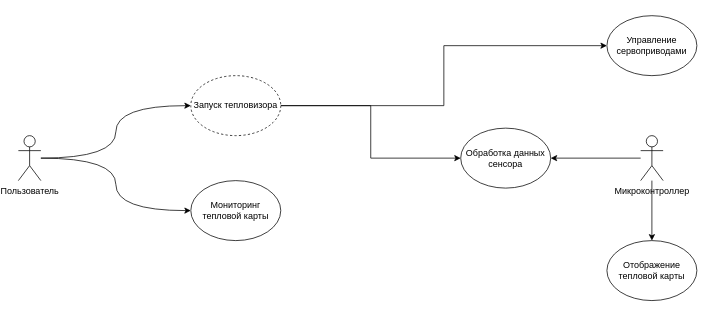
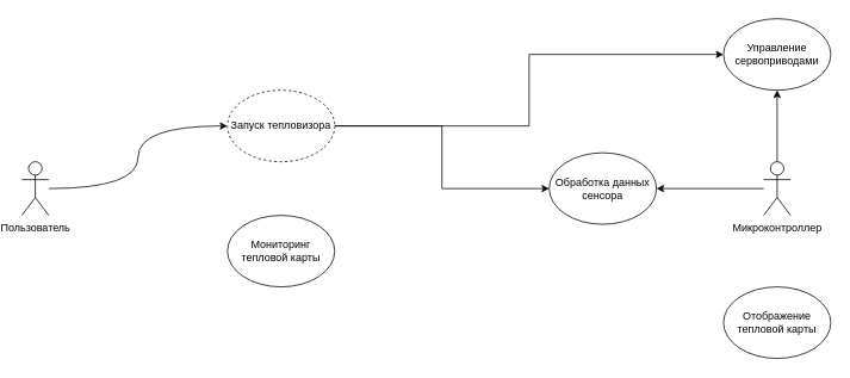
- <mxCell id="3" style="edgeStyle=orthogonalEdgeStyle;rounded=0;orthogonalLoop=1;jettySize=auto;html=1;entryX=0;entryY=0.5;entryDx=0;entryDy=0;curved=1;" edge="1" parent="1" source="4" target="11"><mxGeometry relative="1" as="geometry" /></mxCell>
- <mxCell id="6" style="edgeStyle=orthogonalEdgeStyle;rounded=0;orthogonalLoop=1;jettySize=auto;html=1;" edge="1" parent="1" source="7" target="13"><mxGeometry relative="1" as="geometry" /></mxCell>
+ <mxCell id="6" style="edgeStyle=orthogonalEdgeStyle;rounded=0;orthogonalLoop=1;jettySize=auto;html=1;" edge="1" parent="1" source="7" target="12"><mxGeometry relative="1" as="geometry" /></mxCell>
